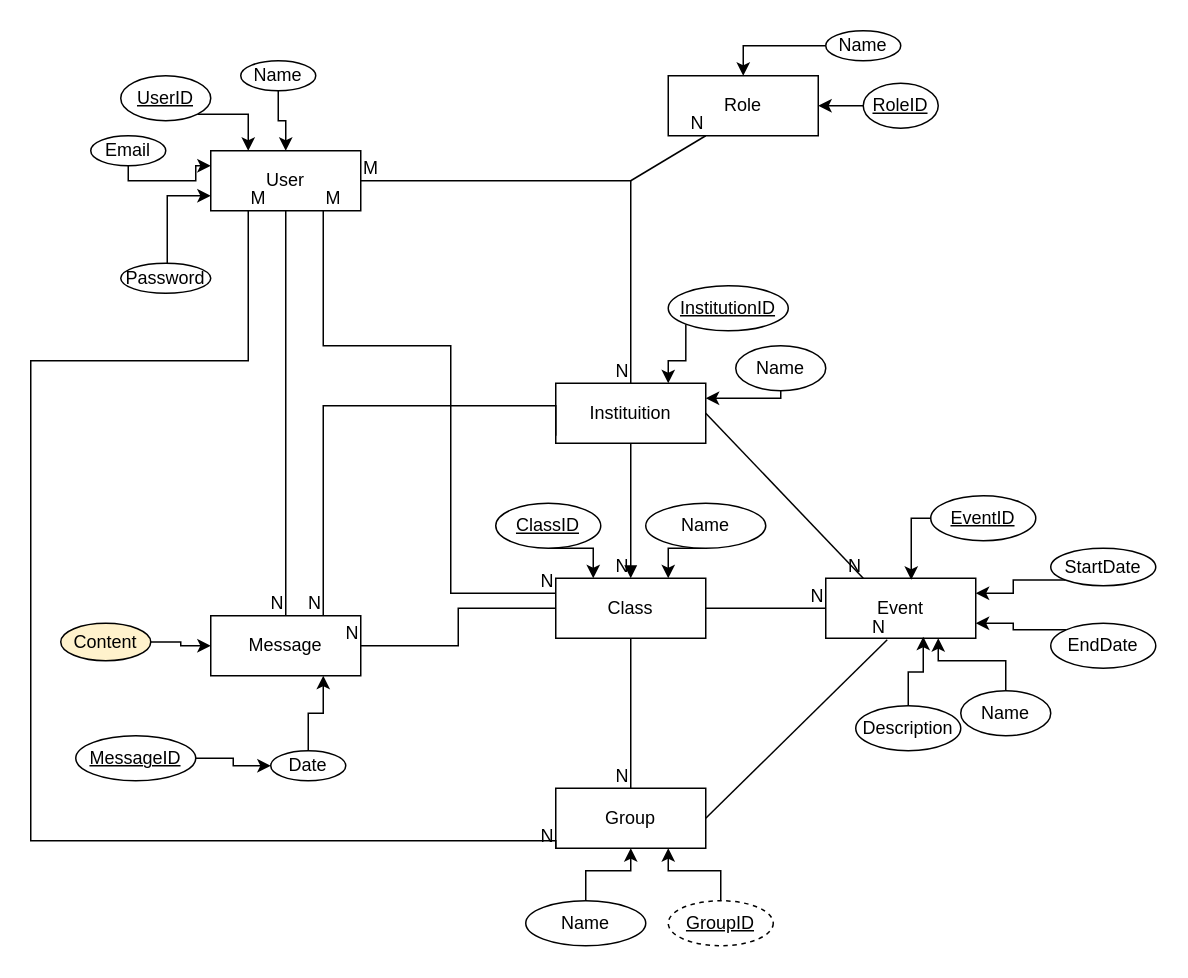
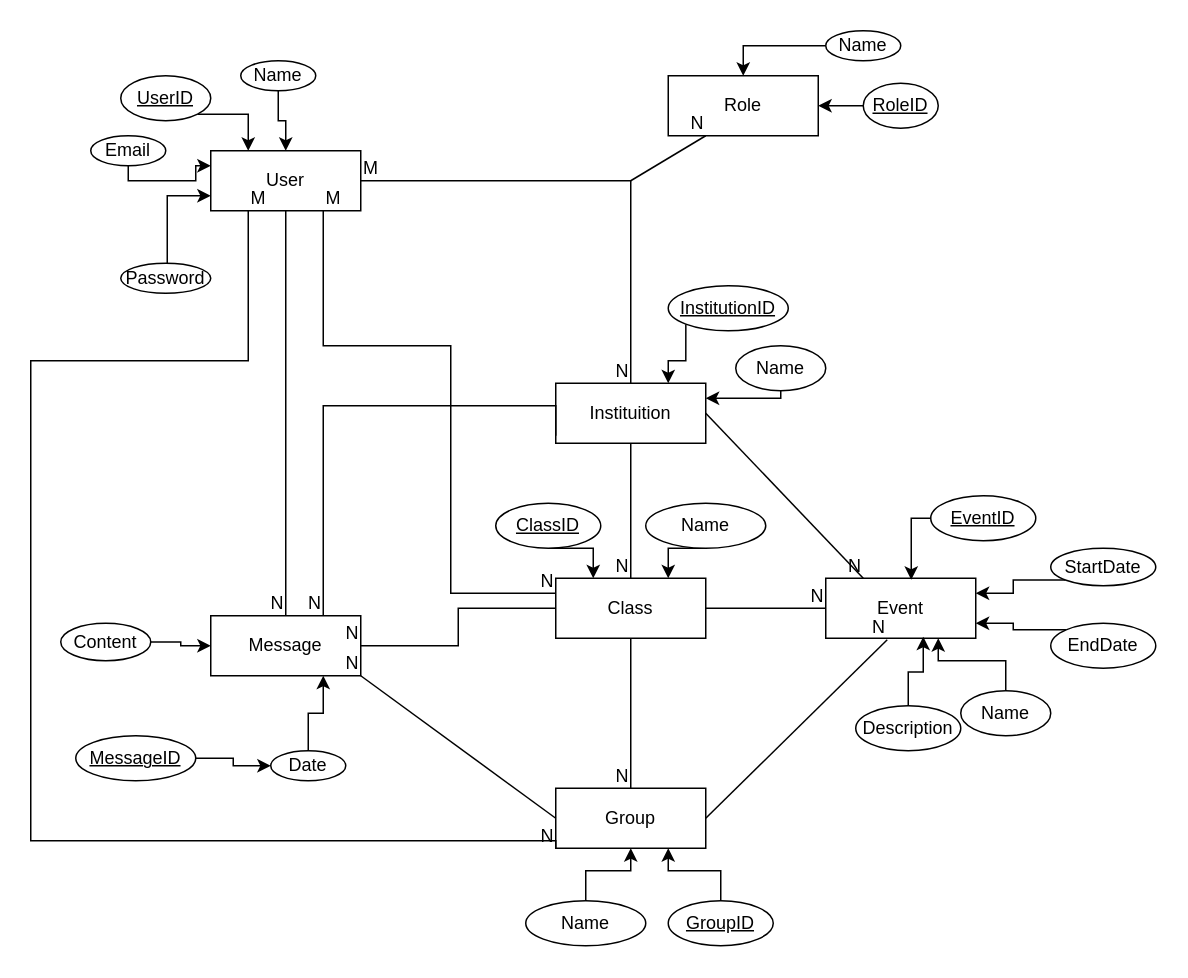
- <mxCell id="37" value="" style="endArrow=block;html=1;rounded=0;entryX=0.5;entryY=0;entryDx=0;entryDy=0;" edge="1" parent="1" source="5" target="25"><mxGeometry relative="1" as="geometry"><mxPoint x="230" y="465" as="sourcePoint" /><mxPoint x="390" y="465" as="targetPoint" /></mxGeometry></mxCell>
+ <mxCell id="37" value="" style="endArrow=none;html=1;rounded=0;entryX=0.5;entryY=0;entryDx=0;entryDy=0;" edge="1" parent="1" source="5" target="25"><mxGeometry relative="1" as="geometry"><mxPoint x="230" y="465" as="sourcePoint" /><mxPoint x="390" y="465" as="targetPoint" /></mxGeometry></mxCell>
- <mxCell id="30" value="Content" style="ellipse;whiteSpace=wrap;html=1;align=center;fillColor=#fff2cc;" vertex="1" parent="1"><mxGeometry x="40" y="415" width="60" height="25" as="geometry" /></mxCell>
+ <mxCell id="30" value="Content" style="ellipse;whiteSpace=wrap;html=1;align=center;" vertex="1" parent="1"><mxGeometry x="40" y="415" width="60" height="25" as="geometry" /></mxCell>
+ <mxCell id="35" value="" style="endArrow=none;html=1;rounded=0;entryX=1;entryY=1;entryDx=0;entryDy=0;exitX=0;exitY=0.5;exitDx=0;exitDy=0;" edge="1" parent="1" source="3" target="26"><mxGeometry relative="1" as="geometry"><mxPoint x="240" y="310" as="sourcePoint" /><mxPoint x="400" y="310" as="targetPoint" /></mxGeometry></mxCell>
+ <mxCell id="36" value="N" style="resizable=0;html=1;whiteSpace=wrap;align=right;verticalAlign=bottom;" connectable="0" vertex="1" parent="35"><mxGeometry x="1" relative="1" as="geometry" /></mxCell>
- <mxCell id="24" value="GroupID" style="ellipse;whiteSpace=wrap;html=1;align=center;fontStyle=4;dashed=1;" vertex="1" parent="1"><mxGeometry x="445" y="600" width="70" height="30" as="geometry" /></mxCell>
+ <mxCell id="24" value="GroupID" style="ellipse;whiteSpace=wrap;html=1;align=center;fontStyle=4;" vertex="1" parent="1"><mxGeometry x="445" y="600" width="70" height="30" as="geometry" /></mxCell>
